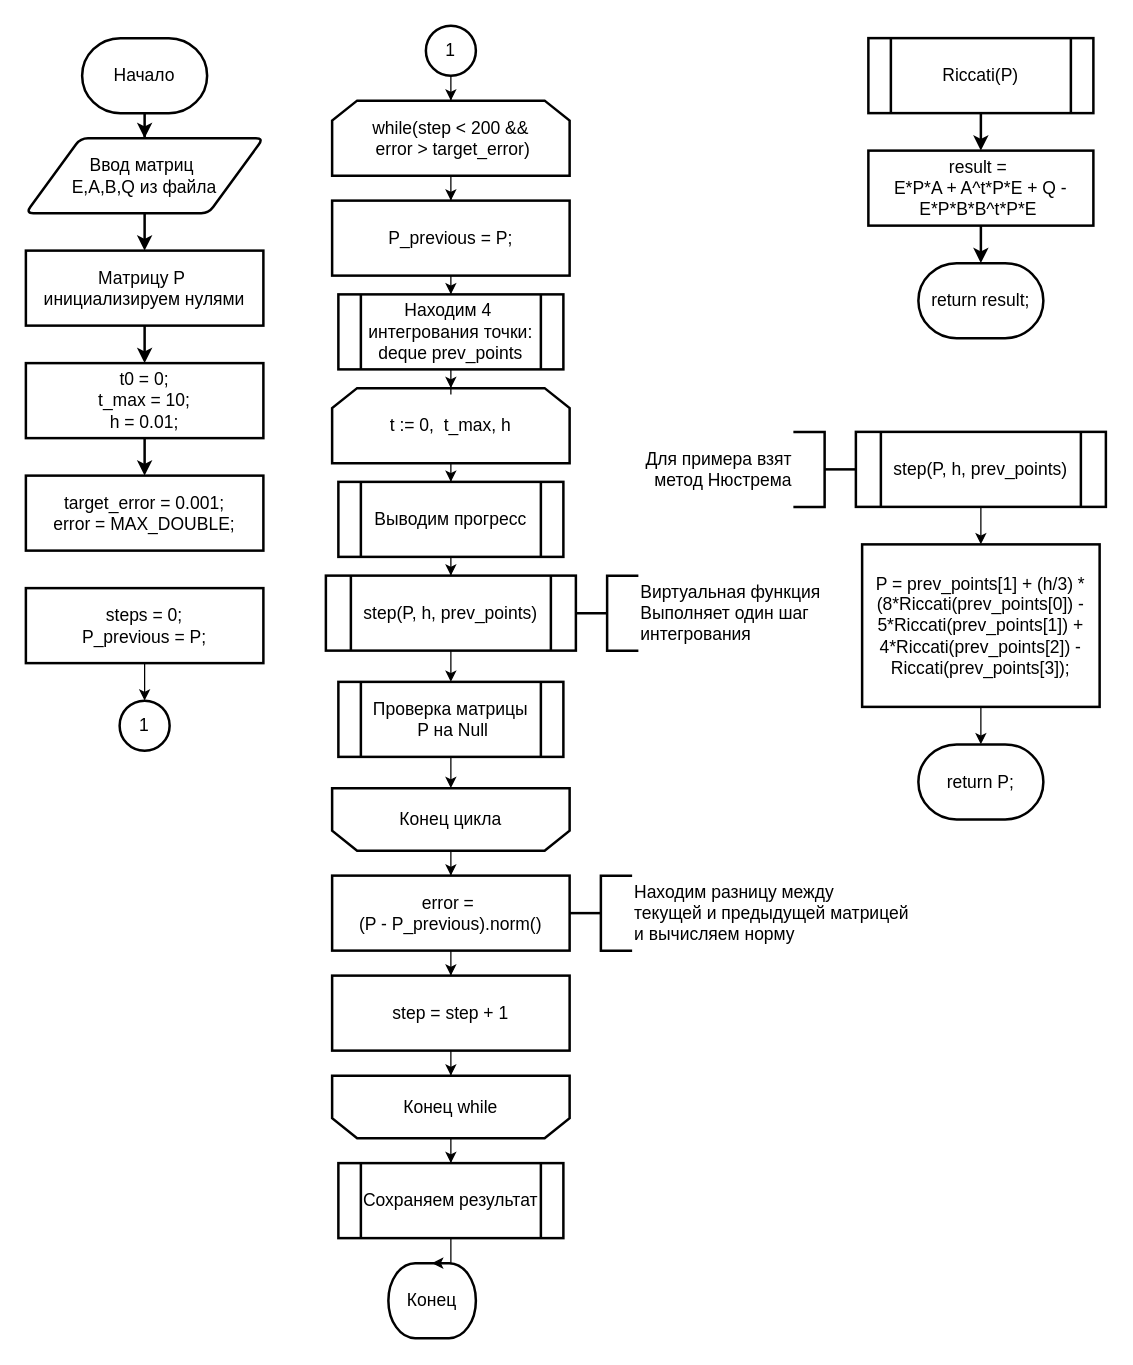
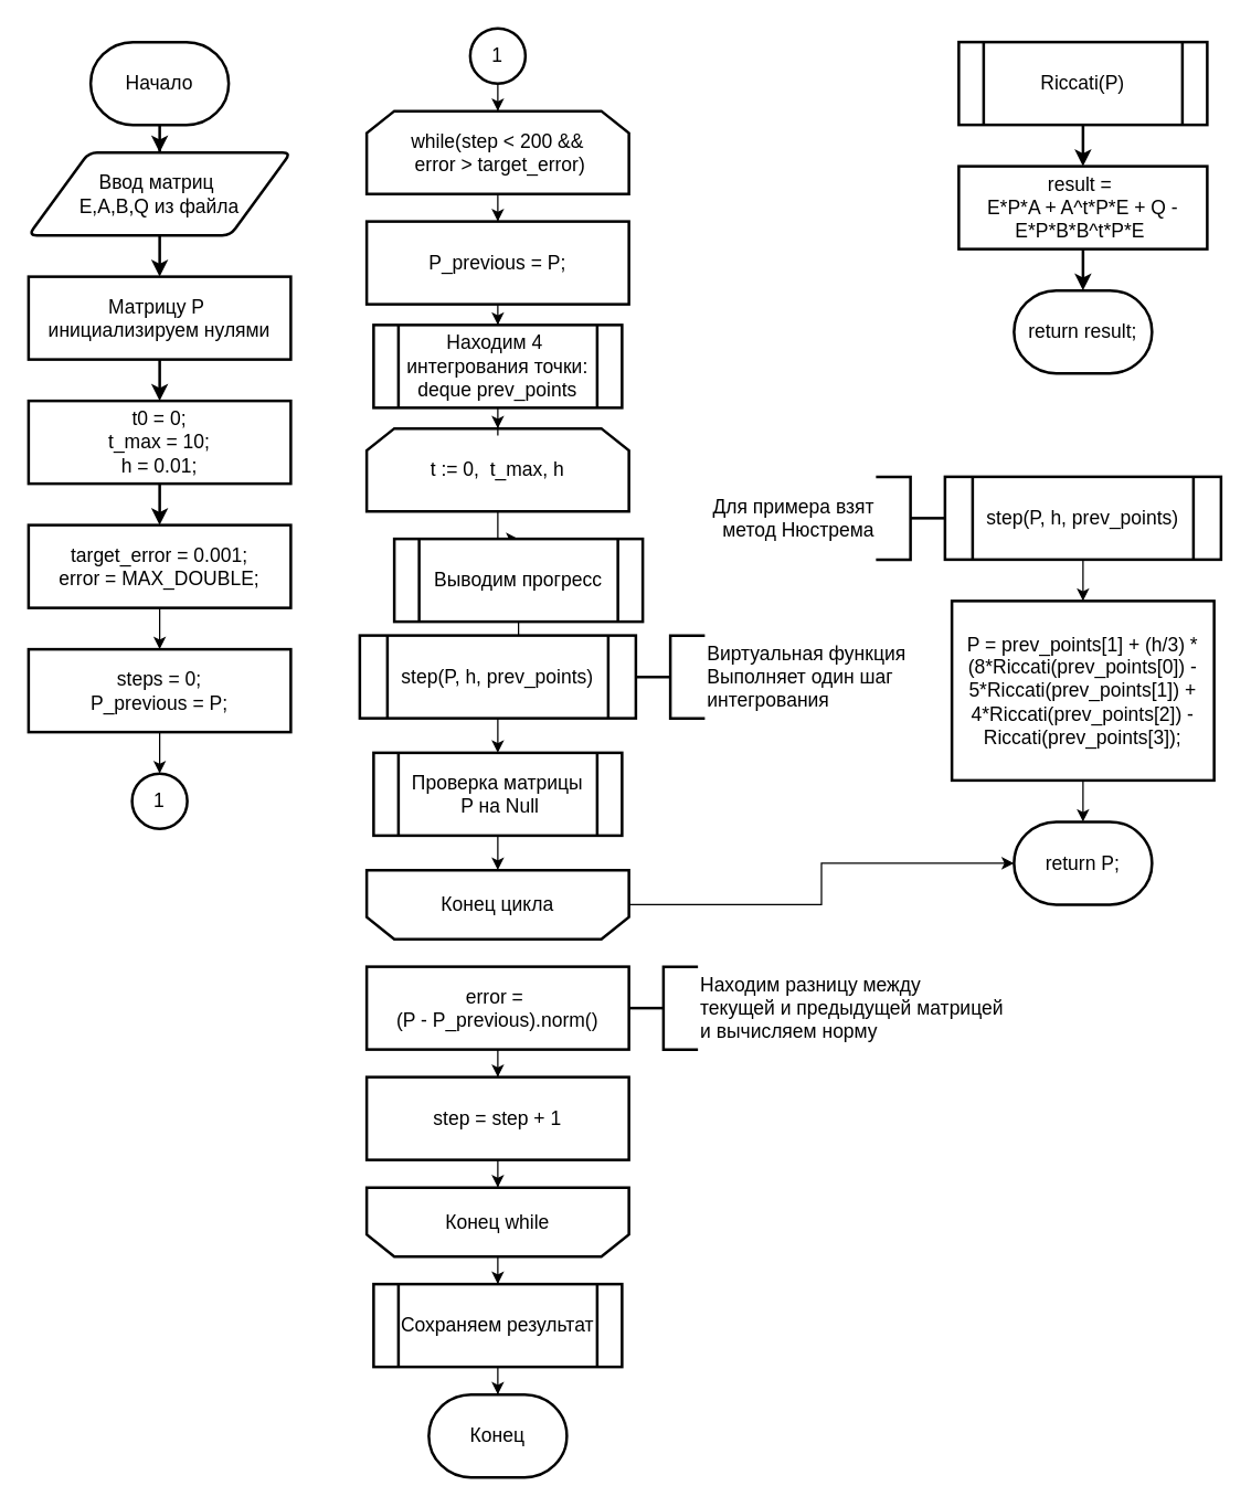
- <mxCell id="34" value="Выводим прогресс" style="shape=process;whiteSpace=wrap;html=1;backgroundOutline=1;fontSize=14;strokeWidth=2;" parent="1" vertex="1"><mxGeometry x="270" y="385" width="180" height="60" as="geometry" /></mxCell>
+ <mxCell id="34" value="Выводим прогресс" style="shape=process;whiteSpace=wrap;html=1;backgroundOutline=1;fontSize=14;strokeWidth=2;" parent="1" vertex="1"><mxGeometry x="285" y="390" width="180" height="60" as="geometry" /></mxCell>
+ <mxCell id="18" value="" style="edgeStyle=orthogonalEdgeStyle;rounded=0;orthogonalLoop=1;jettySize=auto;html=1;" parent="1" source="19" target="20" edge="1"><mxGeometry relative="1" as="geometry"><mxPoint x="115" y="470" as="targetPoint" /></mxGeometry></mxCell>
- <mxCell id="31" style="edgeStyle=orthogonalEdgeStyle;rounded=0;orthogonalLoop=1;jettySize=auto;html=1;" parent="1" source="32" target="38" edge="1"><mxGeometry relative="1" as="geometry" /></mxCell>
+ <mxCell id="31" style="edgeStyle=orthogonalEdgeStyle;rounded=0;orthogonalLoop=1;jettySize=auto;html=1;" parent="1" source="32" target="53" edge="1"><mxGeometry relative="1" as="geometry" /></mxCell>
- <mxCell id="4" value="Конец" style="strokeWidth=2;html=1;shape=mxgraph.flowchart.terminator;whiteSpace=wrap;fontSize=14;" parent="1" vertex="1"><mxGeometry x="310" y="1010" width="70" height="60" as="geometry" /></mxCell>
+ <mxCell id="4" value="Конец" style="strokeWidth=2;html=1;shape=mxgraph.flowchart.terminator;whiteSpace=wrap;fontSize=14;" parent="1" vertex="1"><mxGeometry y="1010" width="100" height="60" as="geometry" x="310" /></mxCell>
